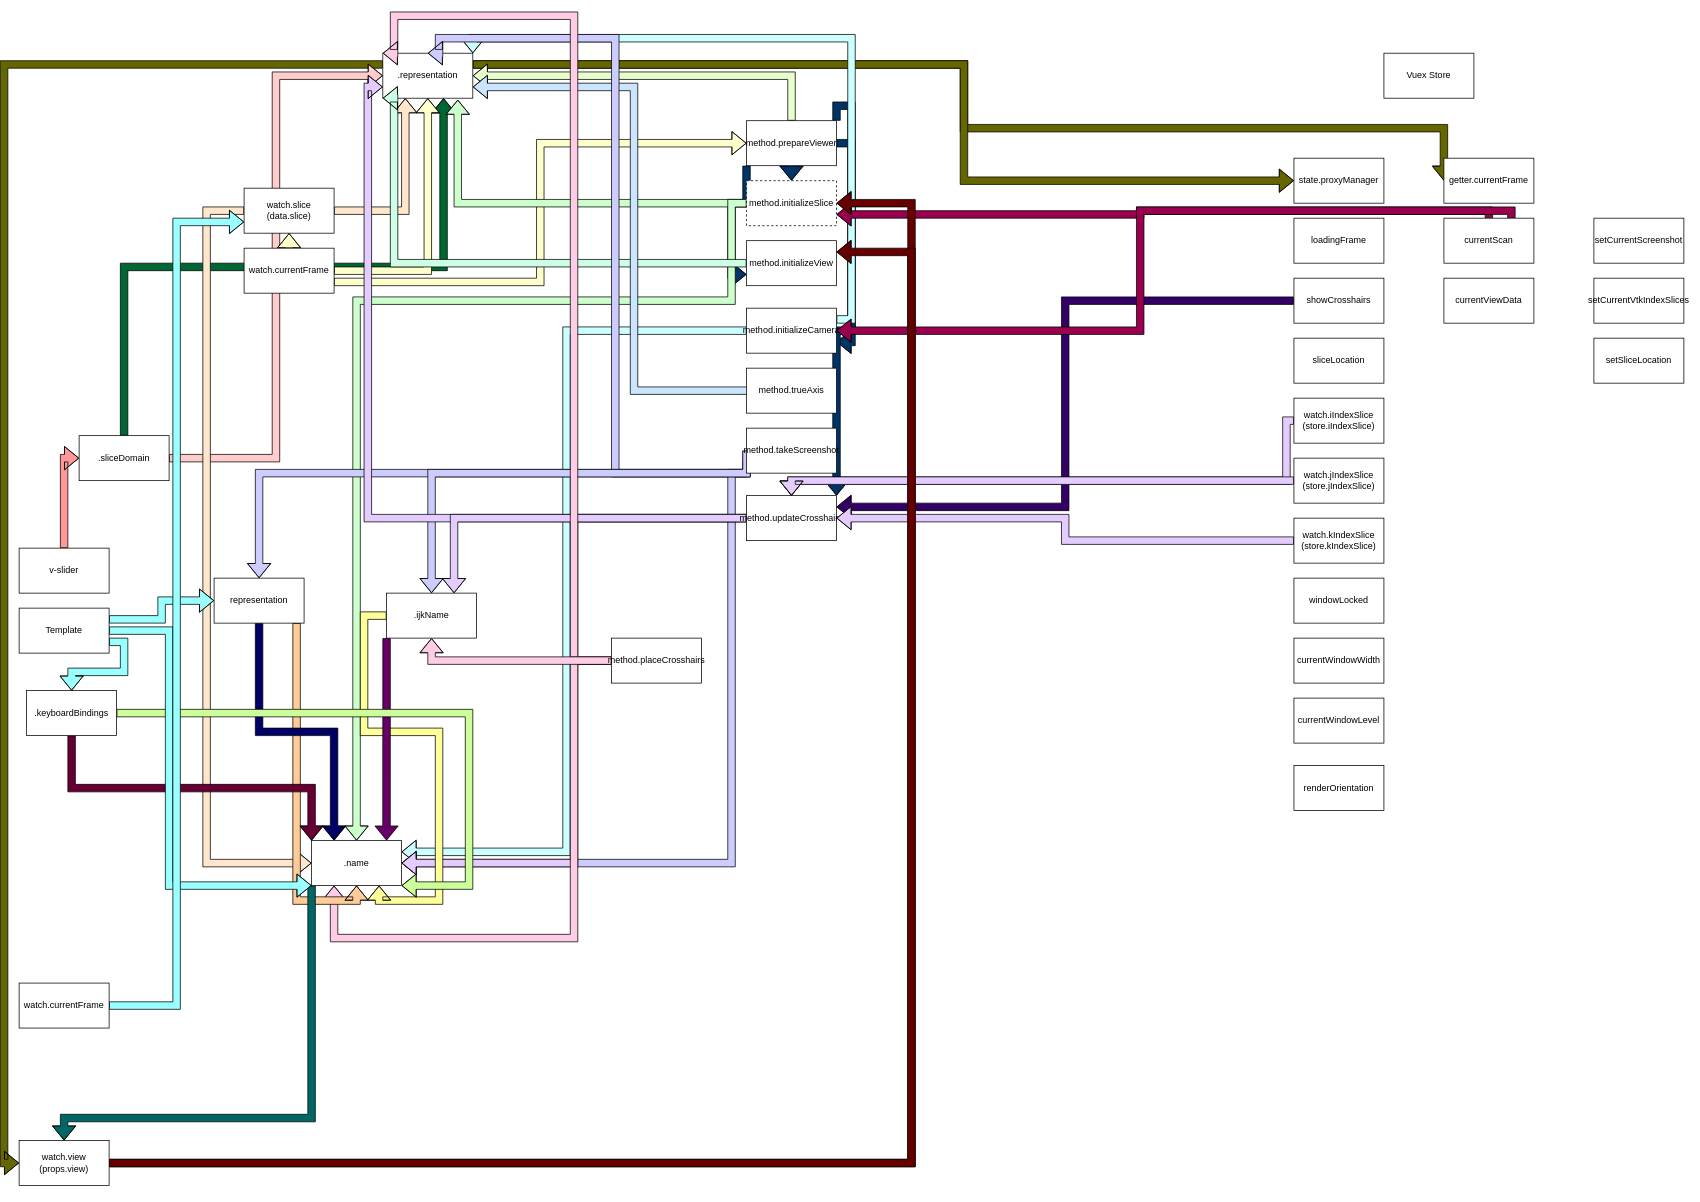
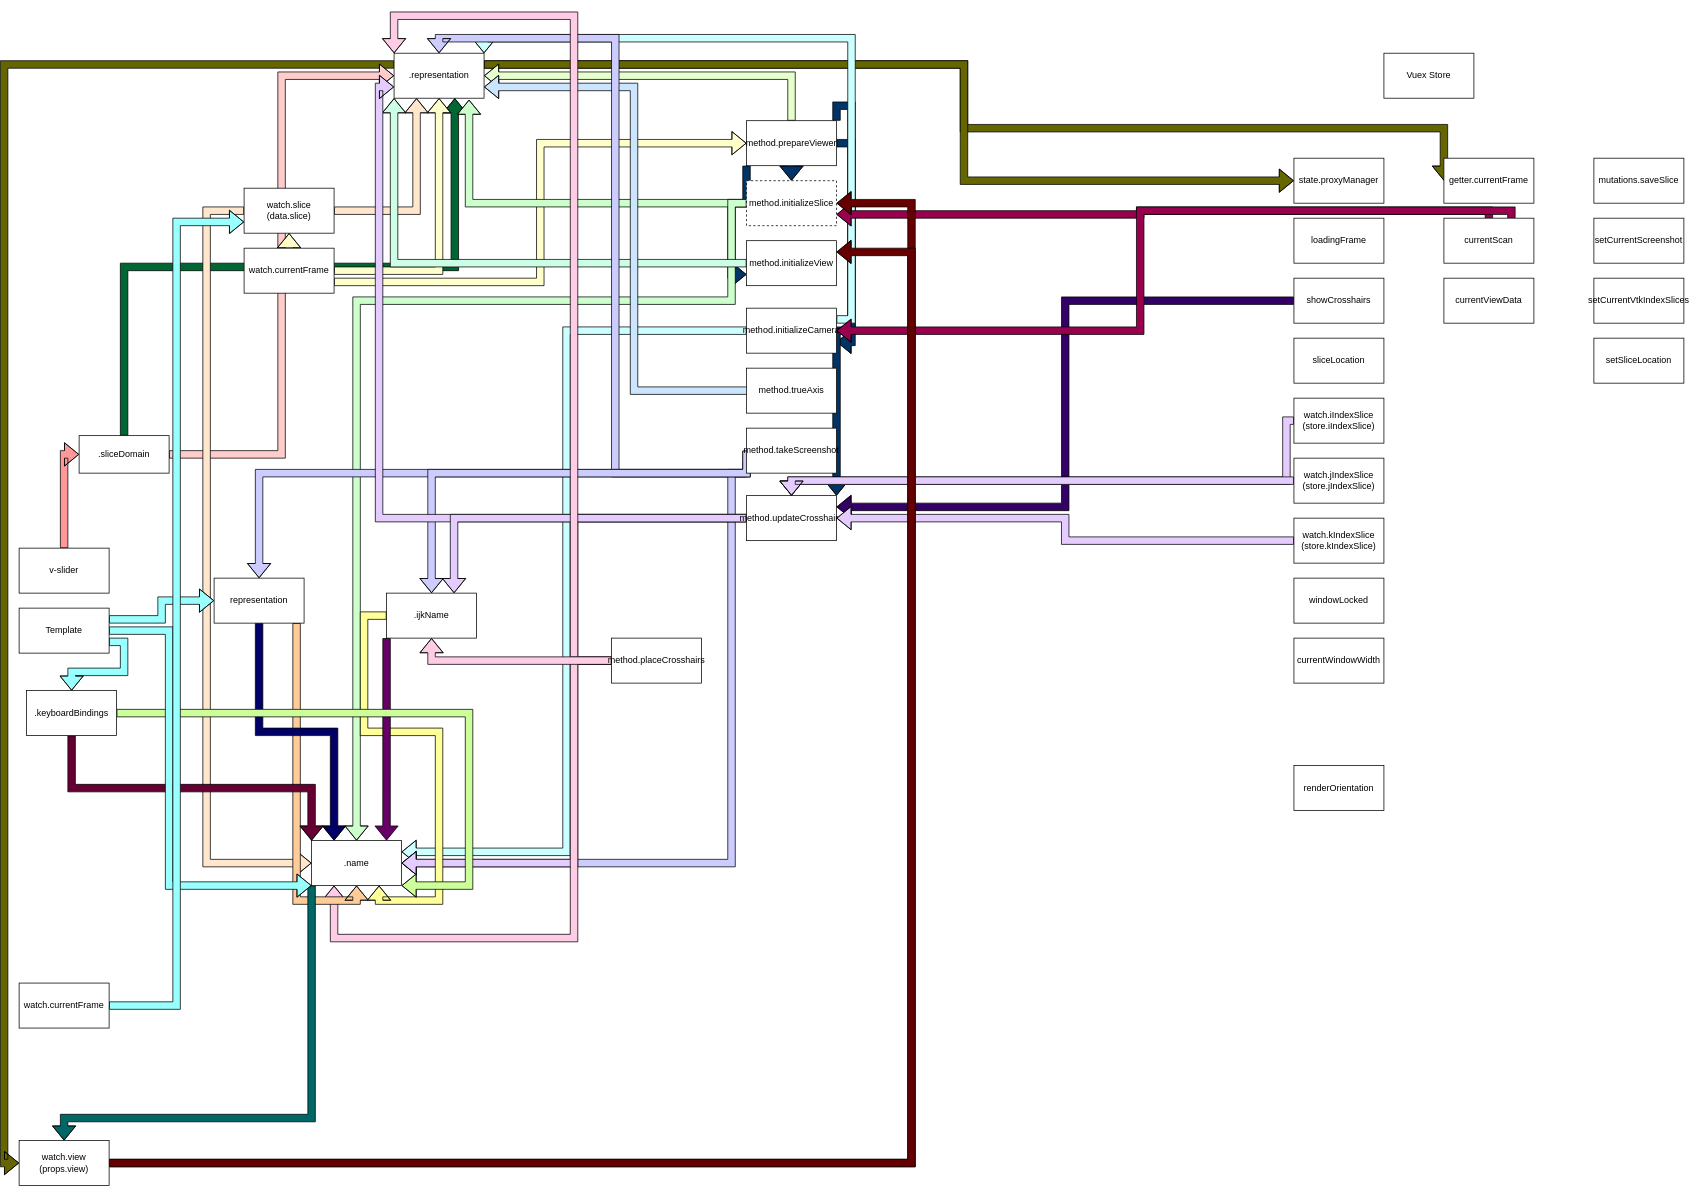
- <mxCell id="5" value=".representation" style="rounded=0;whiteSpace=wrap;html=1;" parent="1" vertex="1"><mxGeometry x="505" y="70" width="120" height="60" as="geometry" /></mxCell>
+ <mxCell id="5" value=".representation" style="rounded=0;whiteSpace=wrap;html=1;" parent="1" vertex="1"><mxGeometry x="520" y="70" width="120" height="60" as="geometry" /></mxCell>
+ <mxCell id="85" value="mutations.saveSlice" style="rounded=0;whiteSpace=wrap;html=1;" vertex="1" parent="1"><mxGeometry x="2120" y="210" width="120" height="60" as="geometry" /></mxCell>
- <mxCell id="8" value=".sliceDomain" style="rounded=0;whiteSpace=wrap;html=1;" parent="1" vertex="1"><mxGeometry x="100" y="580" width="120" height="60" as="geometry" /></mxCell>
+ <mxCell id="8" value=".sliceDomain" style="rounded=0;whiteSpace=wrap;html=1;" parent="1" vertex="1"><mxGeometry x="100" y="580" width="120" height="50" as="geometry" /></mxCell>
- <mxCell id="78" value="currentWindowLevel" style="rounded=0;whiteSpace=wrap;html=1;" vertex="1" parent="1"><mxGeometry x="1720" y="930" width="120" height="60" as="geometry" /></mxCell>
